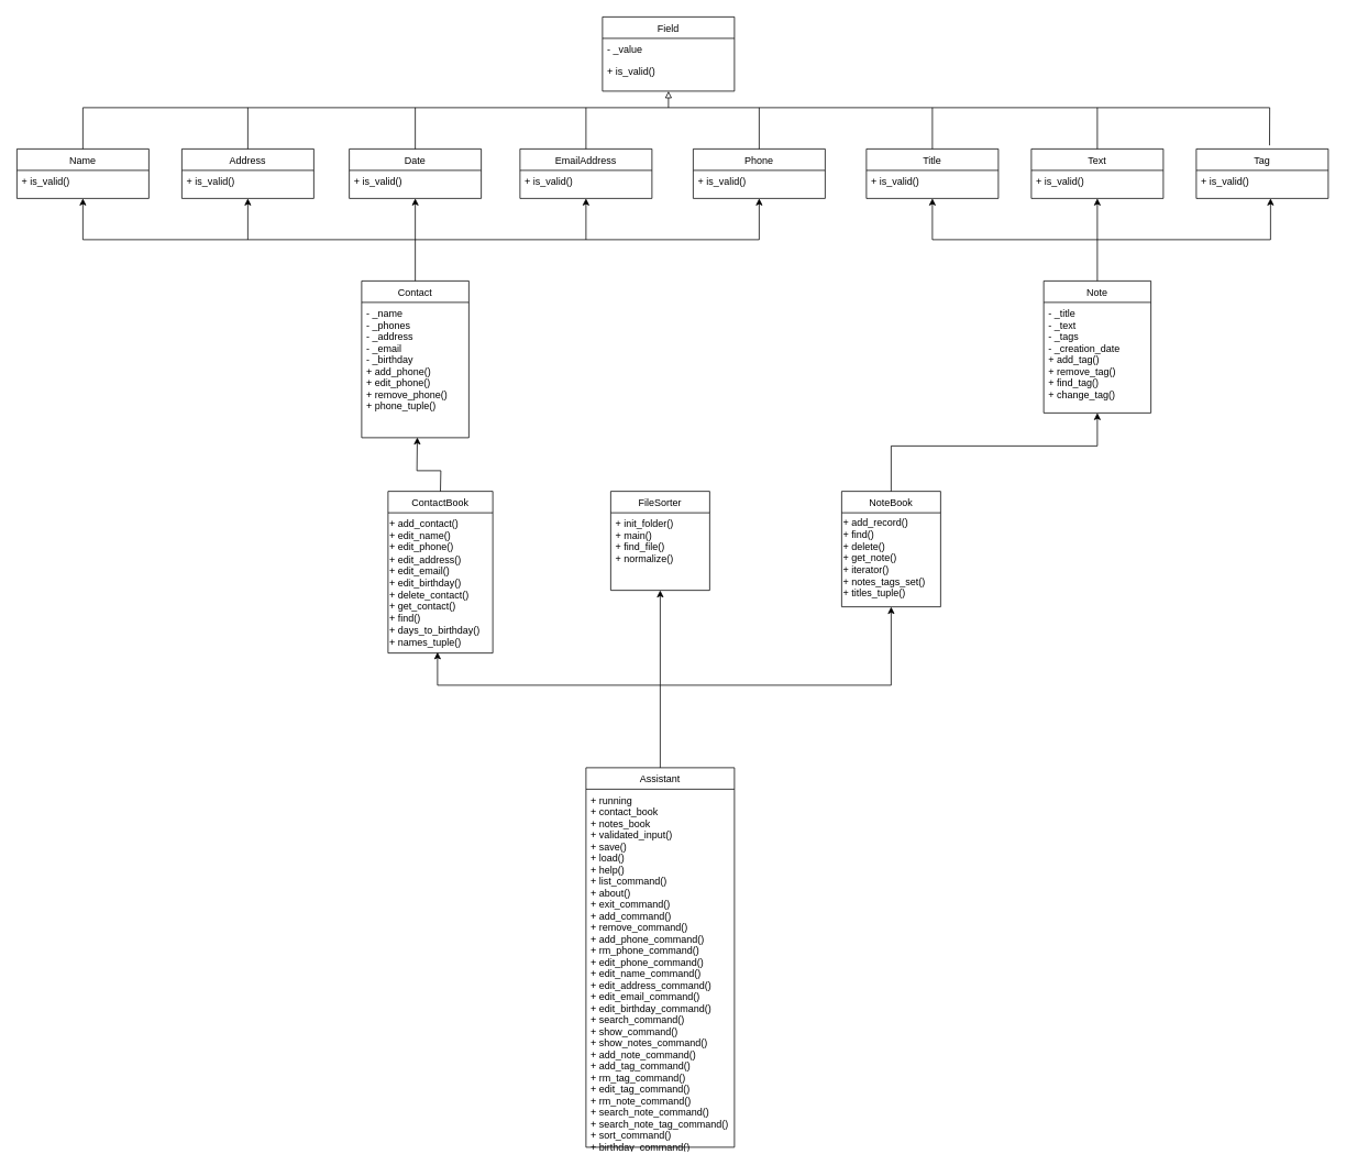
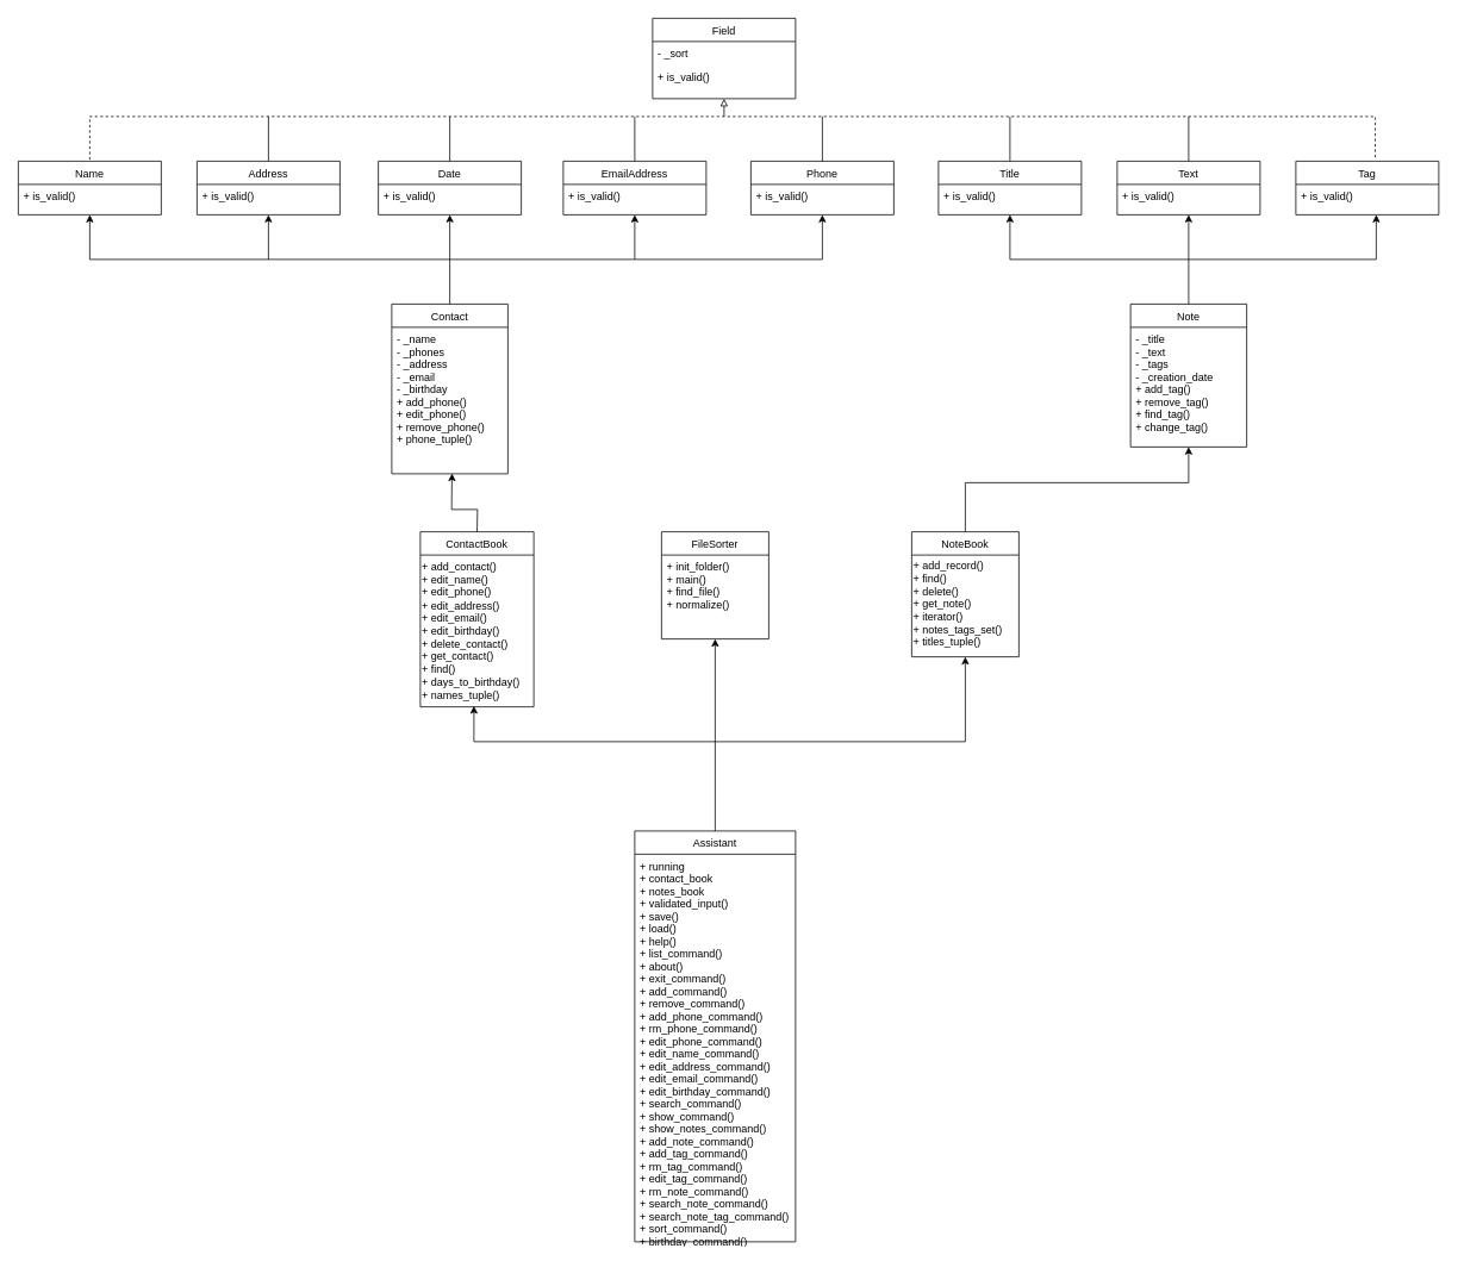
- <mxCell id="3" value="- _value" style="text;align=left;verticalAlign=top;spacingLeft=4;spacingRight=4;overflow=hidden;rotatable=0;points=[[0,0.5],[1,0.5]];portConstraint=eastwest;" parent="2" vertex="1"><mxGeometry y="26" width="160" height="26" as="geometry" /></mxCell>
+ <mxCell id="3" value="- _sort" style="text;align=left;verticalAlign=top;spacingLeft=4;spacingRight=4;overflow=hidden;rotatable=0;points=[[0,0.5],[1,0.5]];portConstraint=eastwest;" parent="2" vertex="1"><mxGeometry y="26" width="160" height="26" as="geometry" /></mxCell>
- <mxCell id="21" value="" style="endArrow=none;html=1;rounded=0;entryX=0.5;entryY=0;entryDx=0;entryDy=0;exitX=0.555;exitY=-0.071;exitDx=0;exitDy=0;exitPerimeter=0;" parent="1" source="15" target="11" edge="1"><mxGeometry width="50" height="50" relative="1" as="geometry"><mxPoint x="1550" y="130" as="sourcePoint" /><mxPoint x="410" y="250" as="targetPoint" /><Array as="points"><mxPoint x="1539" y="130" /><mxPoint x="100" y="130" /></Array></mxGeometry></mxCell>
+ <mxCell id="21" value="" style="endArrow=none;html=1;rounded=0;entryX=0.5;entryY=0;entryDx=0;entryDy=0;exitX=0.555;exitY=-0.071;exitDx=0;exitDy=0;exitPerimeter=0;dashed=1;" parent="1" source="15" target="11" edge="1"><mxGeometry width="50" height="50" relative="1" as="geometry"><mxPoint x="1550" y="130" as="sourcePoint" /><mxPoint x="410" y="250" as="targetPoint" /><Array as="points"><mxPoint x="1539" y="130" /><mxPoint x="100" y="130" /></Array></mxGeometry></mxCell>
